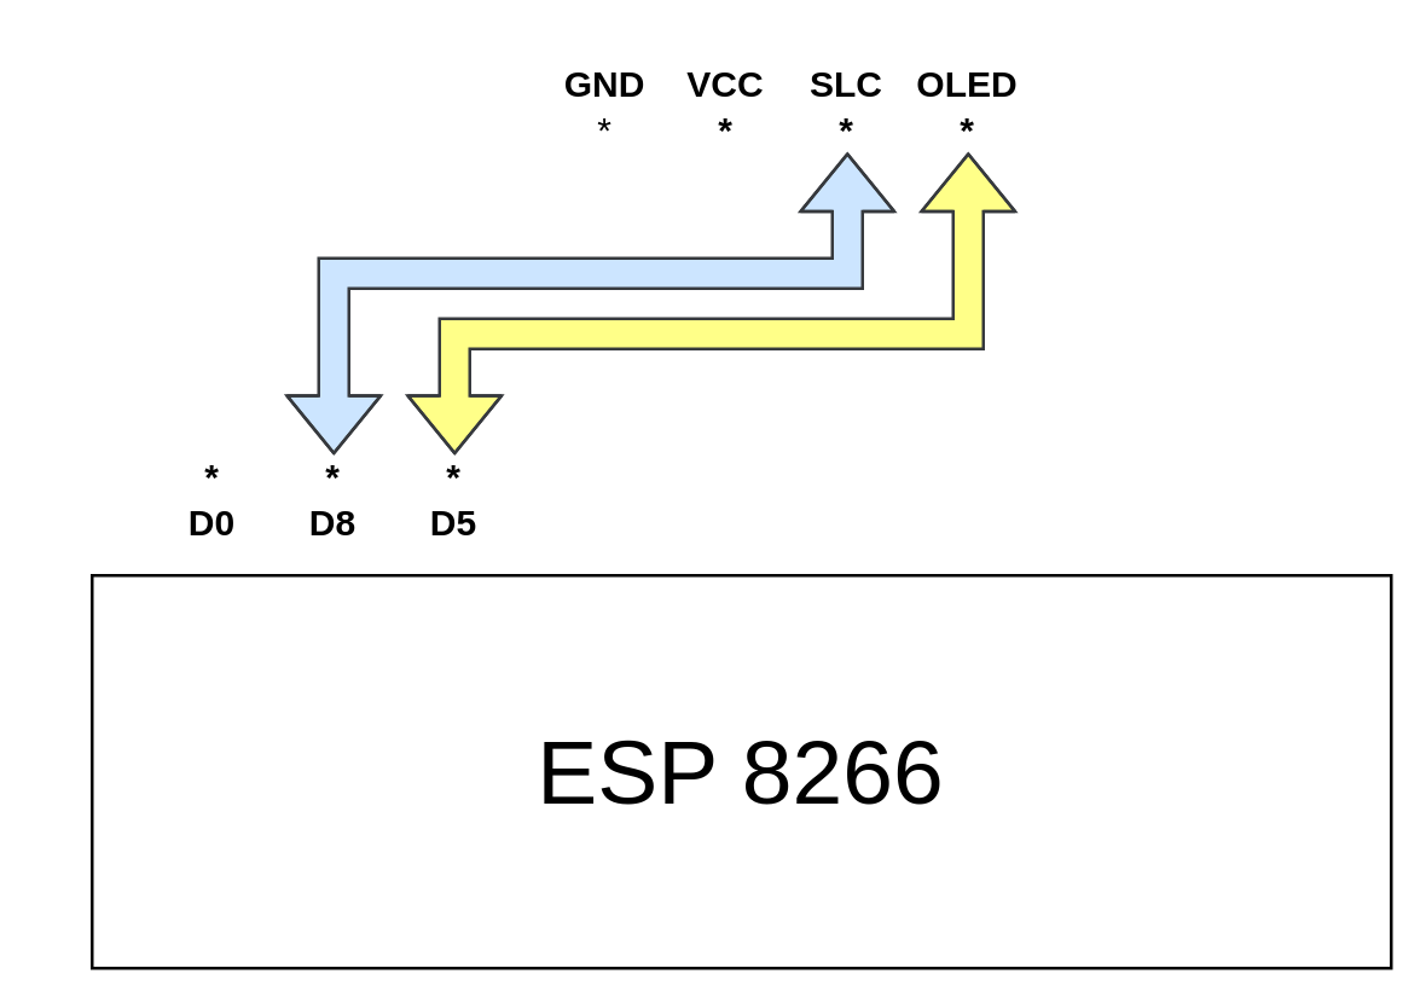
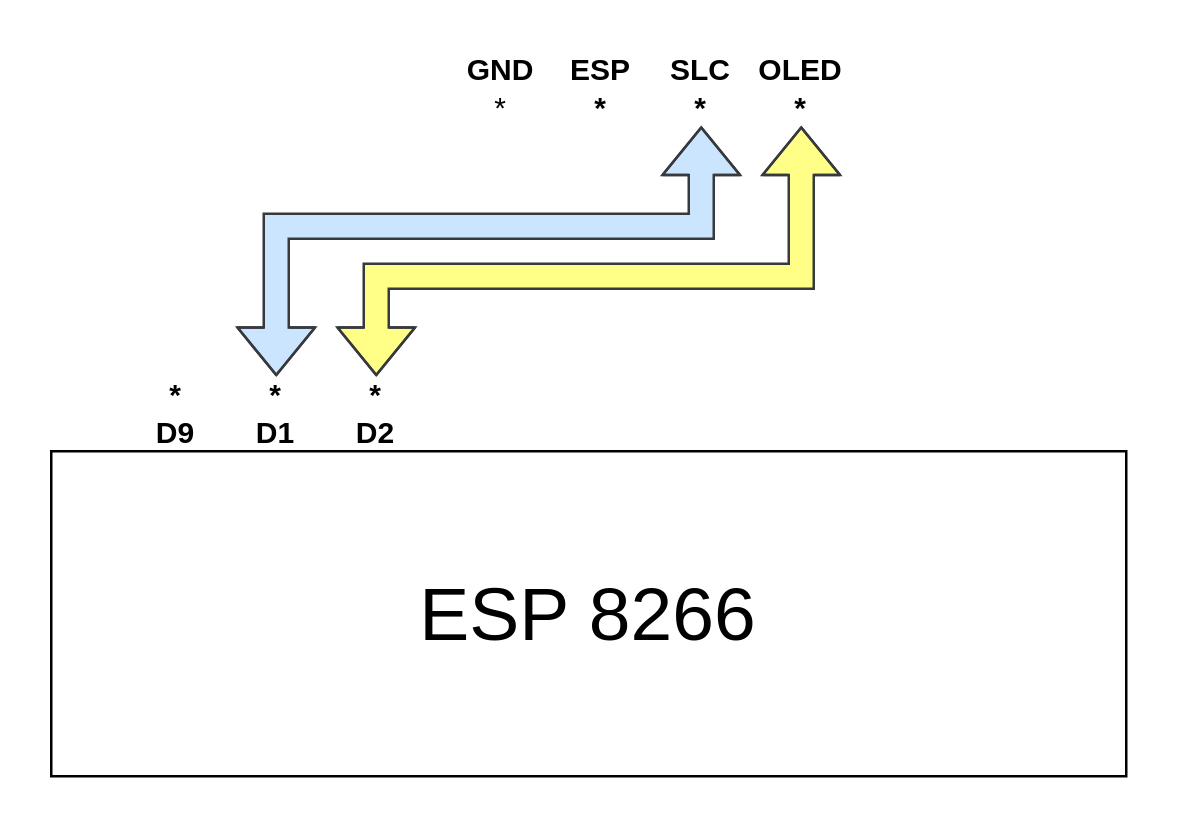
- <mxCell id="3" value="&lt;b&gt;VCC&lt;br&gt;*&lt;/b&gt;" style="text;html=1;strokeColor=none;fillColor=none;align=center;verticalAlign=middle;whiteSpace=wrap;rounded=0;" vertex="1" parent="1"><mxGeometry x="210" y="20" width="60" height="30" as="geometry" /></mxCell>
+ <mxCell id="3" value="&lt;b&gt;ESP&lt;br&gt;*&lt;/b&gt;" style="text;html=1;strokeColor=none;fillColor=none;align=center;verticalAlign=middle;whiteSpace=wrap;rounded=0;" vertex="1" parent="1"><mxGeometry x="210" y="20" width="60" height="30" as="geometry" /></mxCell>
- <mxCell id="7" value="&lt;b&gt;*&lt;br&gt;D0&lt;/b&gt;" style="text;html=1;strokeColor=none;fillColor=none;align=center;verticalAlign=middle;whiteSpace=wrap;rounded=0;" vertex="1" parent="1"><mxGeometry x="40" y="150" width="60" height="30" as="geometry" /></mxCell>
+ <mxCell id="7" value="&lt;b&gt;*&lt;br&gt;D9&lt;/b&gt;" style="text;html=1;strokeColor=none;fillColor=none;align=center;verticalAlign=middle;whiteSpace=wrap;rounded=0;" vertex="1" parent="1"><mxGeometry x="40" y="150" width="60" height="30" as="geometry" /></mxCell>
- <mxCell id="8" value="&lt;b&gt;*&lt;br&gt;D8&lt;/b&gt;" style="text;html=1;strokeColor=none;fillColor=none;align=center;verticalAlign=middle;whiteSpace=wrap;rounded=0;" vertex="1" parent="1"><mxGeometry x="80" y="150" width="60" height="30" as="geometry" /></mxCell>
+ <mxCell id="8" value="&lt;b&gt;*&lt;br&gt;D1&lt;/b&gt;" style="text;html=1;strokeColor=none;fillColor=none;align=center;verticalAlign=middle;whiteSpace=wrap;rounded=0;" vertex="1" parent="1"><mxGeometry x="80" y="150" width="60" height="30" as="geometry" /></mxCell>
- <mxCell id="9" value="&lt;b&gt;*&lt;br&gt;D5&lt;/b&gt;" style="text;html=1;strokeColor=none;fillColor=none;align=center;verticalAlign=middle;whiteSpace=wrap;rounded=0;" vertex="1" parent="1"><mxGeometry x="120" y="150" width="60" height="30" as="geometry" /></mxCell>
+ <mxCell id="9" value="&lt;b&gt;*&lt;br&gt;D2&lt;/b&gt;" style="text;html=1;strokeColor=none;fillColor=none;align=center;verticalAlign=middle;whiteSpace=wrap;rounded=0;" vertex="1" parent="1"><mxGeometry x="120" y="150" width="60" height="30" as="geometry" /></mxCell>
- <mxCell id="6" value="&lt;font style=&quot;font-size: 30px;&quot;&gt;ESP 8266&lt;/font&gt;" style="rounded=0;whiteSpace=wrap;html=1;" vertex="1" parent="1"><mxGeometry x="30" y="190" width="430" height="130" as="geometry" /></mxCell>
+ <mxCell id="6" value="&lt;font style=&quot;font-size: 30px;&quot;&gt;ESP 8266&lt;/font&gt;" style="rounded=0;whiteSpace=wrap;html=1;" vertex="1" parent="1"><mxGeometry x="20" y="180" width="430" height="130" as="geometry" /></mxCell>
